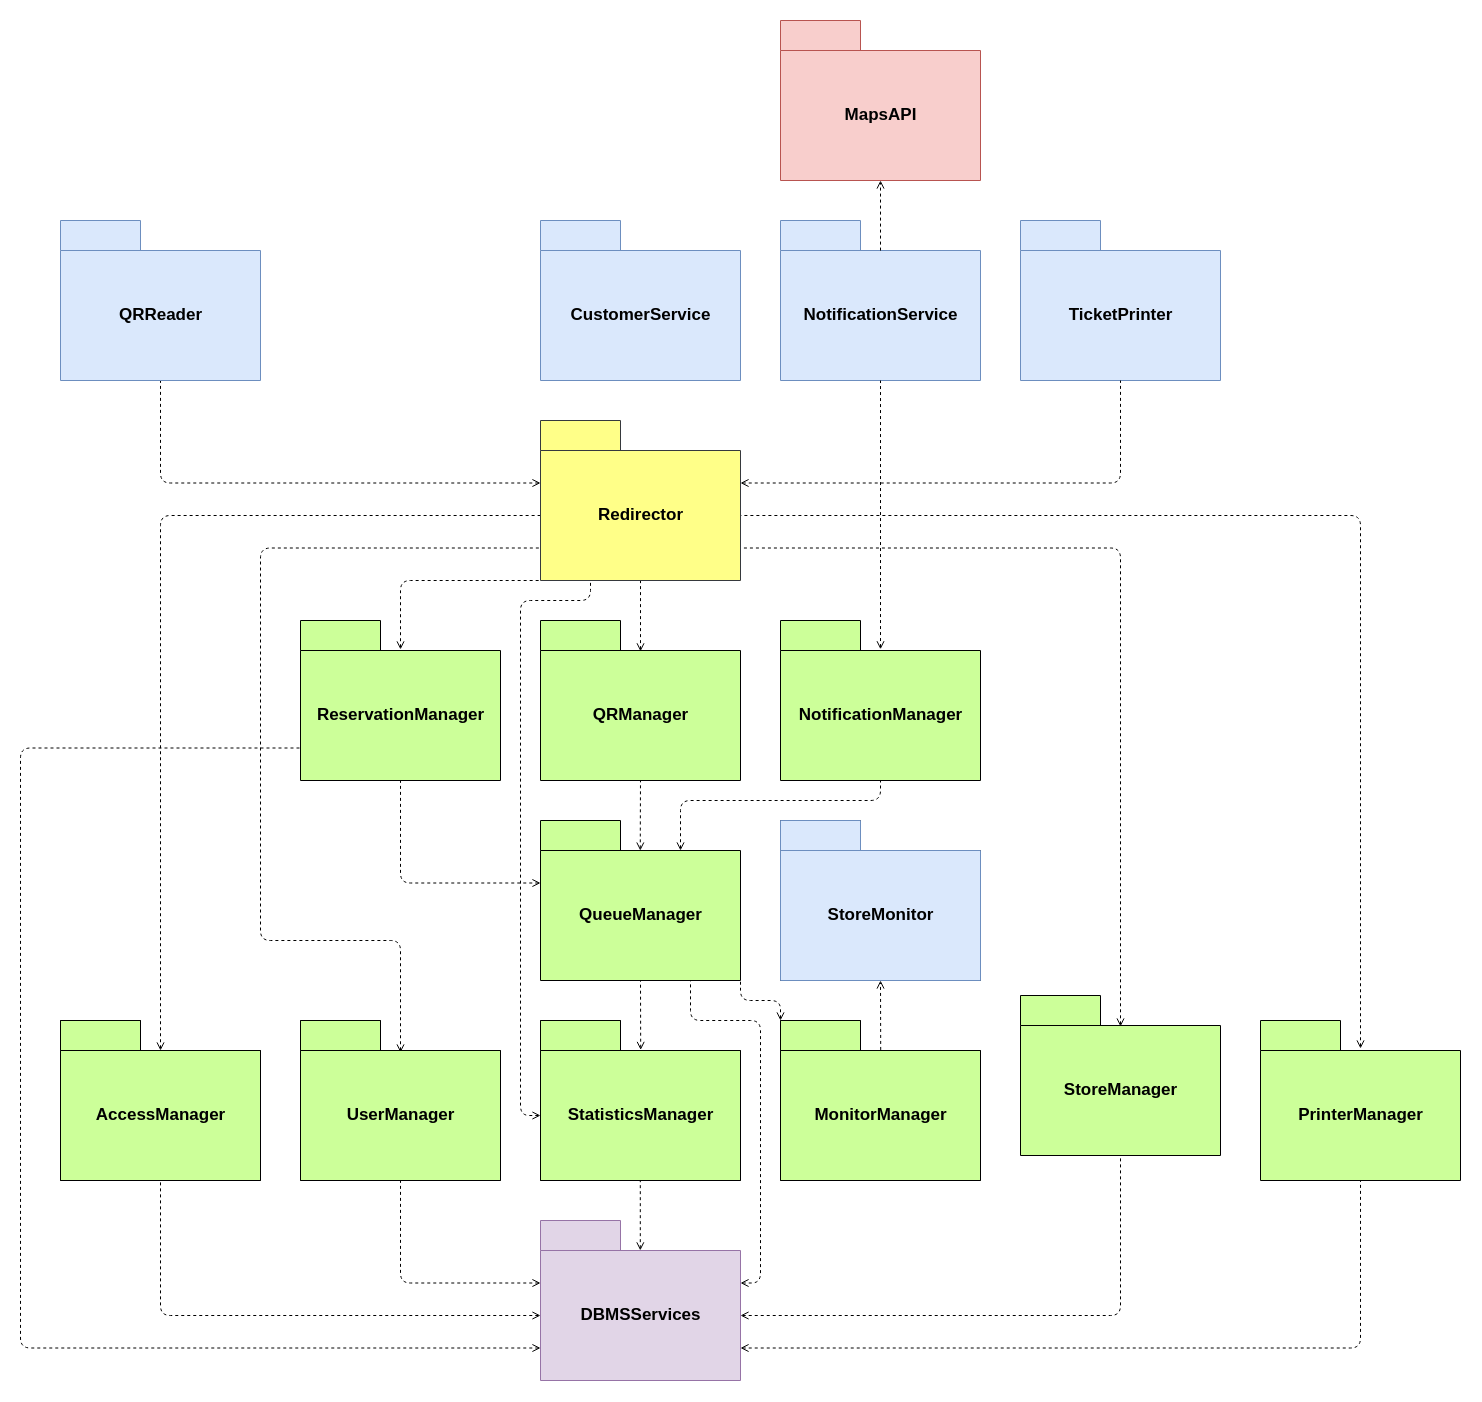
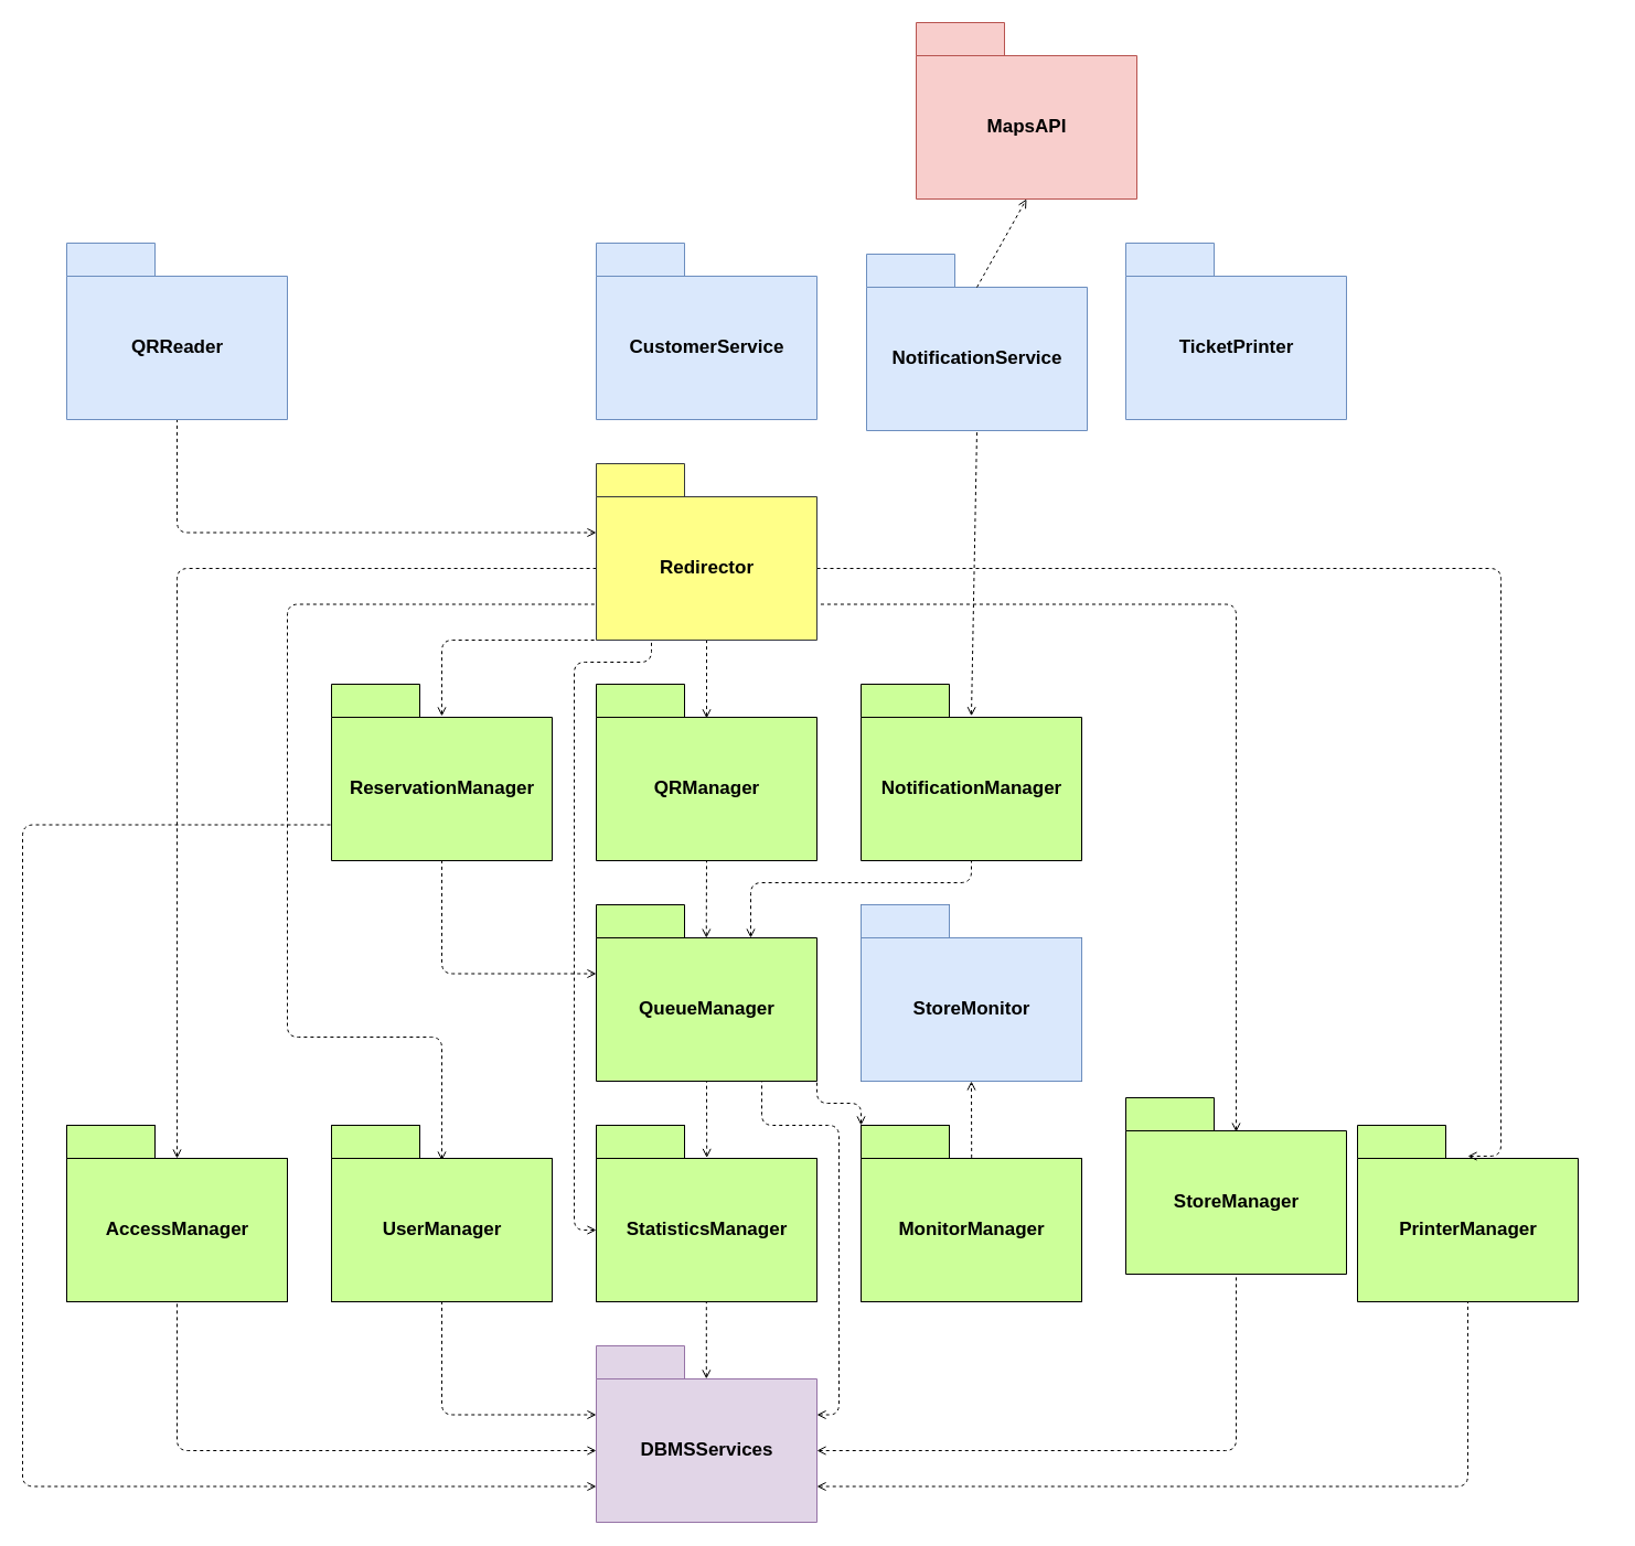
- <mxCell id="47" value="&lt;span style=&quot;font-size: 17px&quot;&gt;MapsAPI&lt;/span&gt;" style="shape=folder;fontStyle=1;tabWidth=80;tabHeight=30;tabPosition=left;html=1;boundedLbl=1;fillColor=#f8cecc;strokeColor=#b85450;" parent="1" vertex="1"><mxGeometry x="780" y="20" width="200" height="160" as="geometry" /></mxCell>
+ <mxCell id="47" value="&lt;span style=&quot;font-size: 17px&quot;&gt;MapsAPI&lt;/span&gt;" style="shape=folder;fontStyle=1;tabWidth=80;tabHeight=30;tabPosition=left;html=1;boundedLbl=1;fillColor=#f8cecc;strokeColor=#b85450;" parent="1" vertex="1"><mxGeometry x="830" y="20" width="200" height="160" as="geometry" /></mxCell>
- <mxCell id="44" value="&lt;span style=&quot;font-size: 17px&quot;&gt;NotificationService&lt;/span&gt;" style="shape=folder;fontStyle=1;tabWidth=80;tabHeight=30;tabPosition=left;html=1;boundedLbl=1;fillColor=#dae8fc;strokeColor=#6c8ebf;" parent="1" vertex="1"><mxGeometry x="780" y="220" width="200" height="160" as="geometry" /></mxCell>
+ <mxCell id="44" value="&lt;span style=&quot;font-size: 17px&quot;&gt;NotificationService&lt;/span&gt;" style="shape=folder;fontStyle=1;tabWidth=80;tabHeight=30;tabPosition=left;html=1;boundedLbl=1;fillColor=#dae8fc;strokeColor=#6c8ebf;" parent="1" vertex="1"><mxGeometry x="785" y="230" width="200" height="160" as="geometry" /></mxCell>
- <mxCell id="46" value="" style="endArrow=none;dashed=1;html=1;exitX=0;exitY=0;exitDx=200;exitDy=62.5;exitPerimeter=0;startArrow=open;startFill=0;entryX=0.5;entryY=1;entryDx=0;entryDy=0;entryPerimeter=0;edgeStyle=orthogonalEdgeStyle;" parent="1" source="39" target="43" edge="1"><mxGeometry width="50" height="50" relative="1" as="geometry"><mxPoint x="890" y="658.8" as="sourcePoint" /><mxPoint x="890" y="390" as="targetPoint" /></mxGeometry></mxCell>
- <mxCell id="21" value="&lt;font style=&quot;font-size: 17px&quot;&gt;PrinterManager&lt;/font&gt;" style="shape=folder;fontStyle=1;tabWidth=80;tabHeight=30;tabPosition=left;html=1;boundedLbl=1;fillColor=#CCFF99;" parent="1" vertex="1"><mxGeometry x="1260" y="1020" width="200" height="160" as="geometry" /></mxCell>
+ <mxCell id="21" value="&lt;font style=&quot;font-size: 17px&quot;&gt;PrinterManager&lt;/font&gt;" style="shape=folder;fontStyle=1;tabWidth=80;tabHeight=30;tabPosition=left;html=1;boundedLbl=1;fillColor=#CCFF99;" parent="1" vertex="1"><mxGeometry x="1230" y="1020" width="200" height="160" as="geometry" /></mxCell>
